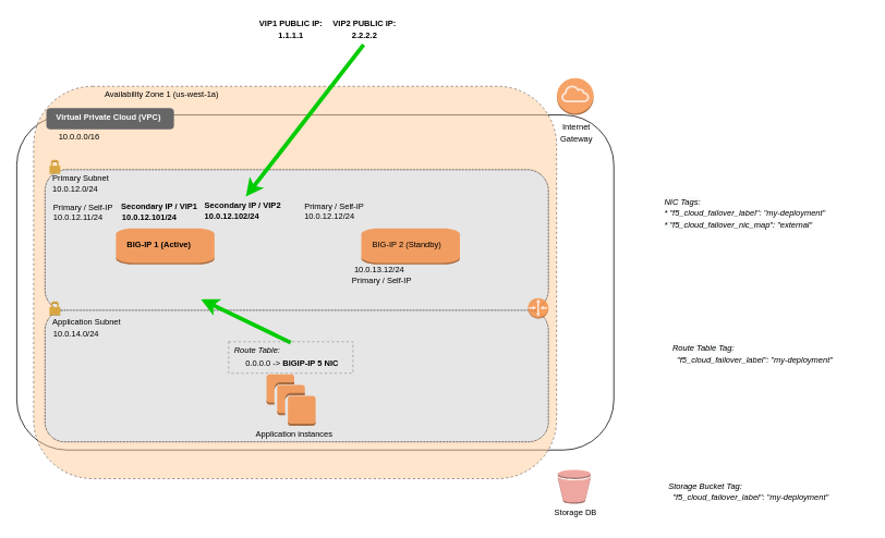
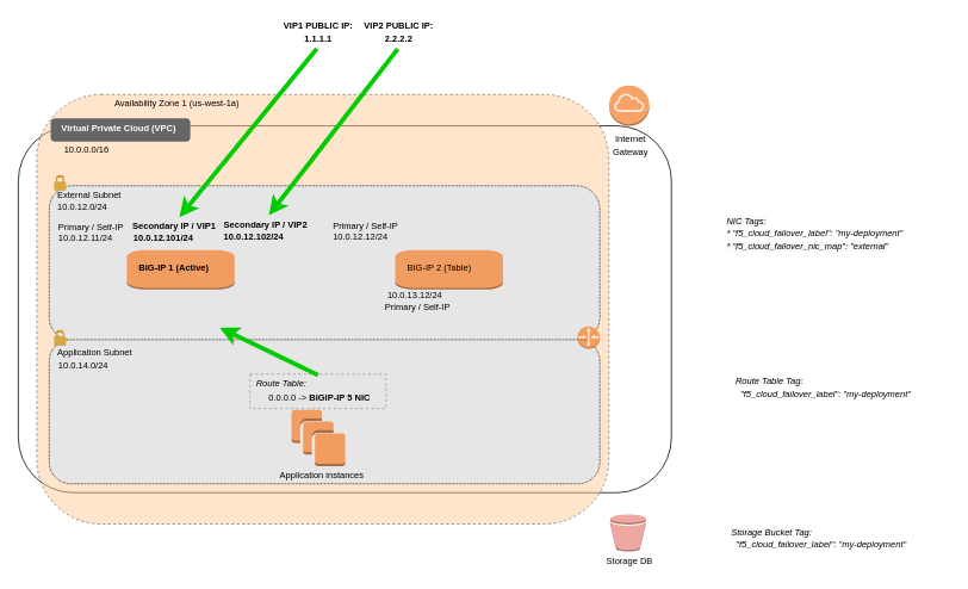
+ <mxCell id="41" value="" style="endArrow=classic;html=1;entryX=0.493;entryY=0.01;entryDx=0;entryDy=0;entryPerimeter=0;exitX=0.484;exitY=1.13;exitDx=0;exitDy=0;exitPerimeter=0;strokeColor=#00CC00;strokeWidth=5;gradientColor=none;" parent="1" source="40" target="39" edge="1"><mxGeometry width="50" height="50" relative="1" as="geometry"><mxPoint x="410" y="70" as="sourcePoint" /><mxPoint x="460" as="targetPoint" y="20" /></mxGeometry></mxCell>
- <mxCell id="7" value="&lt;font style=&quot;font-size: 10px&quot;&gt;Primary Subnet&lt;/font&gt;" style="text;html=1;align=left;verticalAlign=middle;resizable=0;points=[];autosize=1;" parent="1" vertex="1"><mxGeometry x="62.004" y="206.999" width="90" height="20" as="geometry" /></mxCell>
+ <mxCell id="7" value="&lt;font style=&quot;font-size: 10px&quot;&gt;External Subnet&lt;/font&gt;" style="text;html=1;align=left;verticalAlign=middle;resizable=0;points=[];autosize=1;" parent="1" vertex="1"><mxGeometry x="62.004" y="206.999" width="90" height="20" as="geometry" /></mxCell>
- <mxCell id="35" value="&lt;font style=&quot;font-size: 10px&quot;&gt;&lt;span&gt;BIG-IP 2 (Standby)&lt;/span&gt;&lt;/font&gt;" style="text;html=1;align=left;verticalAlign=middle;resizable=0;points=[];autosize=1;fontStyle=0" parent="1" vertex="1"><mxGeometry x="452.764" y="288.999" width="100" height="20" as="geometry" /></mxCell>
+ <mxCell id="35" value="&lt;font style=&quot;font-size: 10px&quot;&gt;&lt;span&gt;BIG-IP 2 (Table)&lt;/span&gt;&lt;/font&gt;" style="text;html=1;align=left;verticalAlign=middle;resizable=0;points=[];autosize=1;fontStyle=0" parent="1" vertex="1"><mxGeometry x="452.764" y="288.999" width="100" height="20" as="geometry" /></mxCell>
